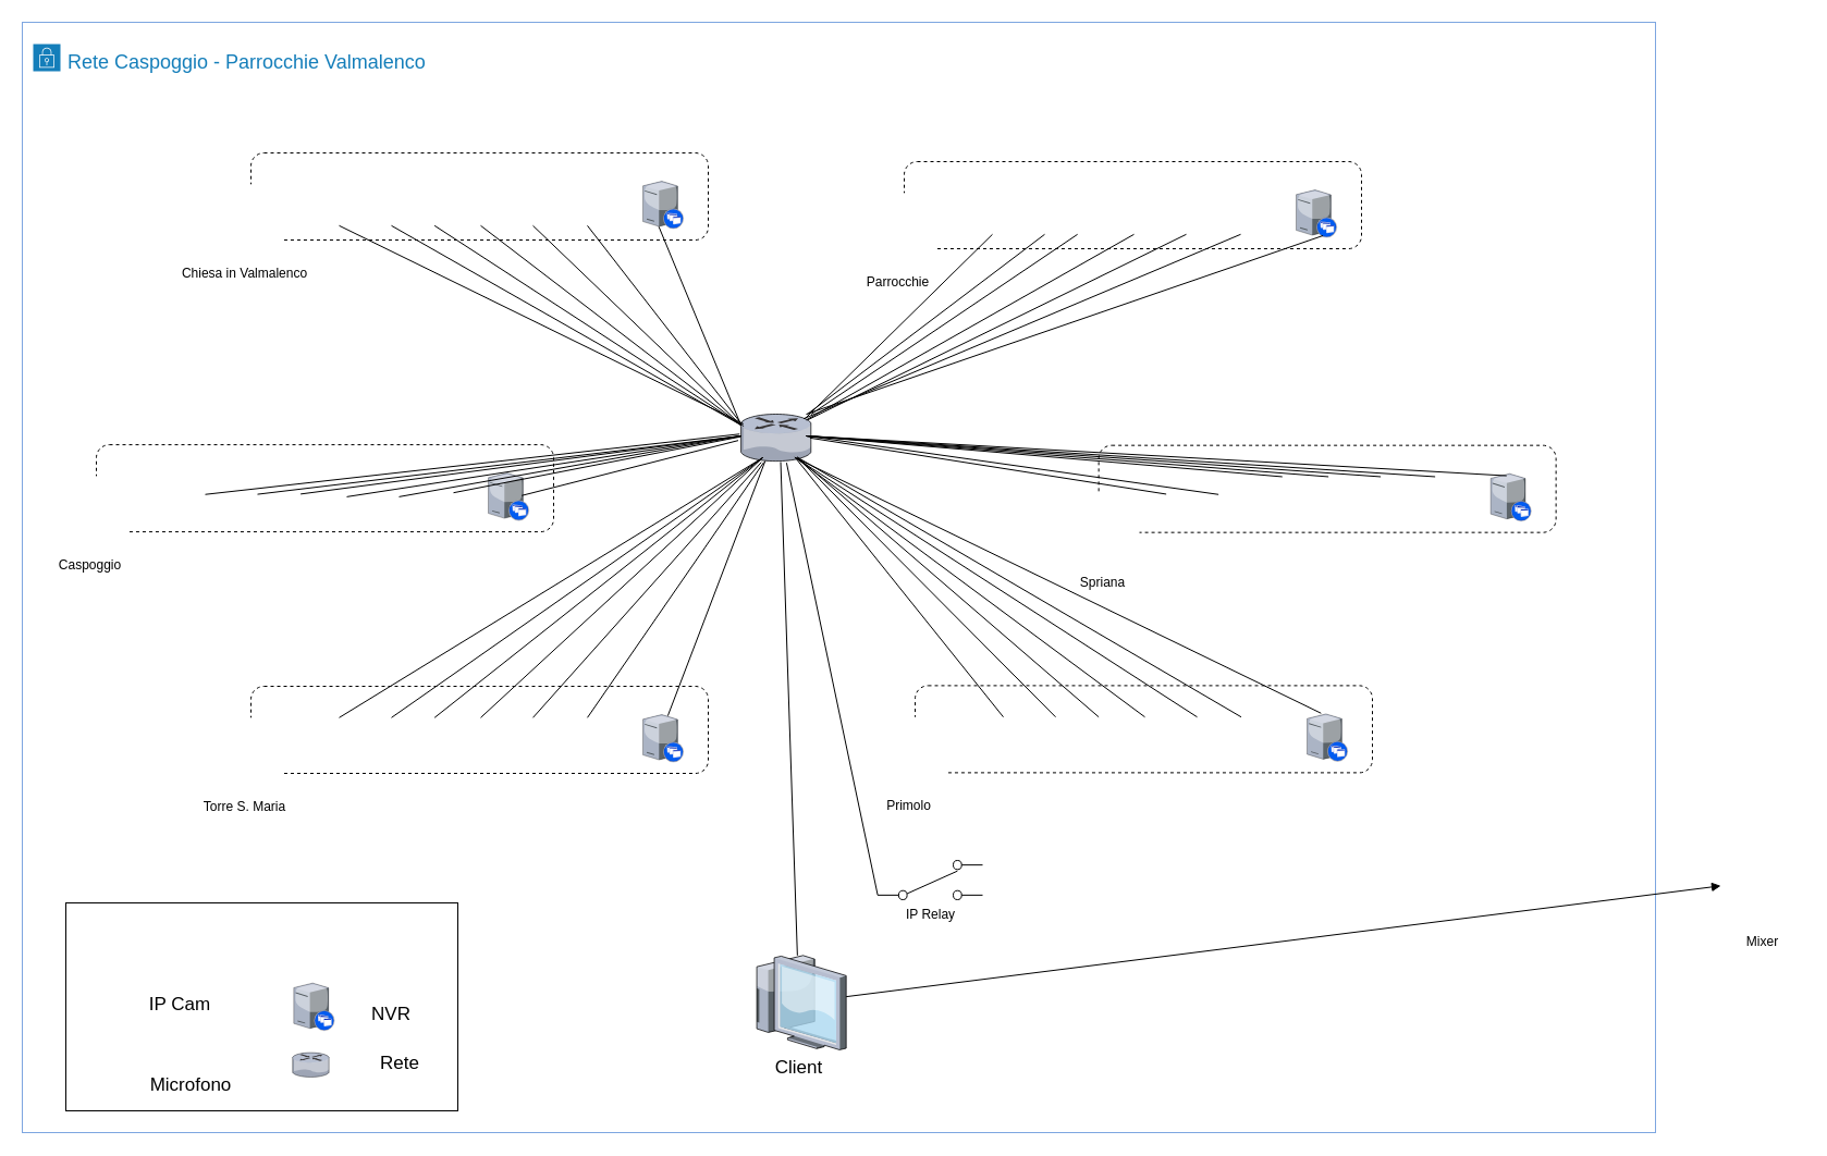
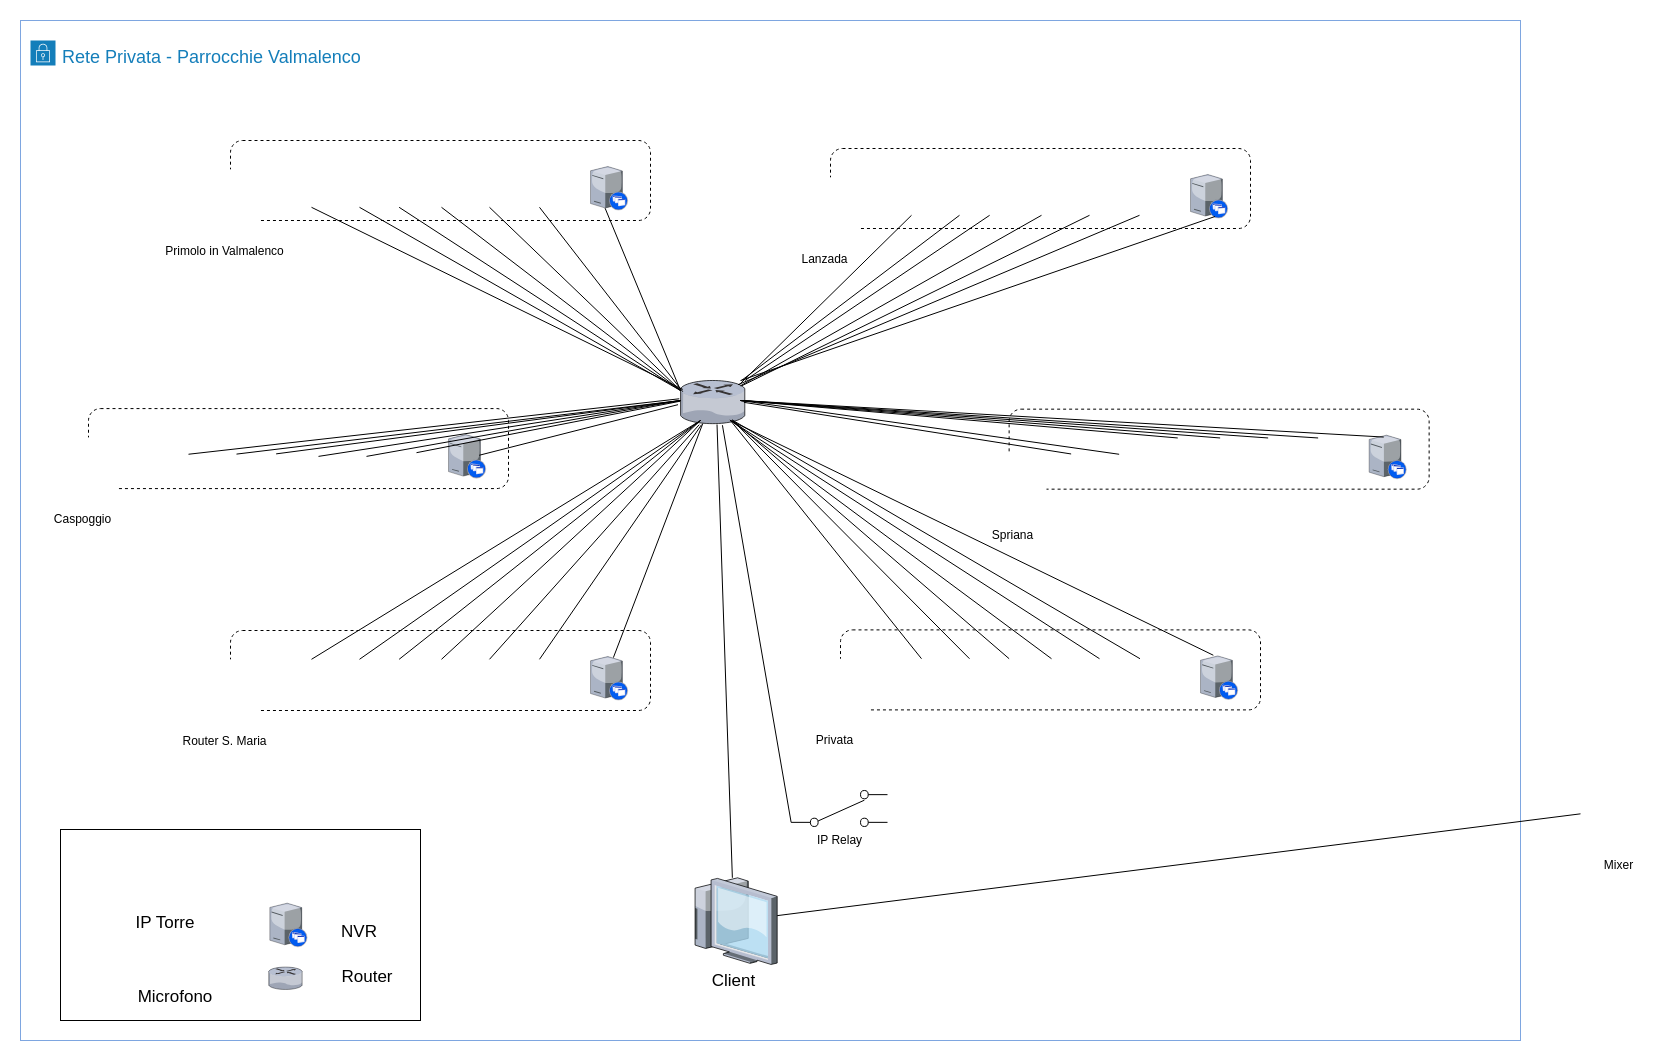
- <mxCell id="3" value="&lt;font style=&quot;font-size: 18px&quot;&gt;Rete Caspoggio - Parrocchie Valmalenco&lt;/font&gt;" style="points=[[0,0],[0.25,0],[0.5,0],[0.75,0],[1,0],[1,0.25],[1,0.5],[1,0.75],[1,1],[0.75,1],[0.5,1],[0.25,1],[0,1],[0,0.75],[0,0.5],[0,0.25]];outlineConnect=0;gradientColor=none;html=1;whiteSpace=wrap;fontSize=12;fontStyle=0;shape=mxgraph.aws4.group;grIcon=mxgraph.aws4.group_security_group;grStroke=0;strokeColor=#147EBA;verticalAlign=top;align=left;spacingLeft=30;fontColor=#147EBA;dashed=0;shadow=0;strokeWidth=2;" parent="1" vertex="1"><mxGeometry x="30" y="40" width="1450" height="990" as="geometry" /></mxCell>
+ <mxCell id="3" value="&lt;font style=&quot;font-size: 18px&quot;&gt;Rete Privata - Parrocchie Valmalenco&lt;/font&gt;" style="points=[[0,0],[0.25,0],[0.5,0],[0.75,0],[1,0],[1,0.25],[1,0.5],[1,0.75],[1,1],[0.75,1],[0.5,1],[0.25,1],[0,1],[0,0.75],[0,0.5],[0,0.25]];outlineConnect=0;gradientColor=none;html=1;whiteSpace=wrap;fontSize=12;fontStyle=0;shape=mxgraph.aws4.group;grIcon=mxgraph.aws4.group_security_group;grStroke=0;strokeColor=#147EBA;verticalAlign=top;align=left;spacingLeft=30;fontColor=#147EBA;dashed=0;shadow=0;strokeWidth=2;" parent="1" vertex="1"><mxGeometry x="30" y="40" width="1450" height="990" as="geometry" /></mxCell>
- <mxCell id="14" value="Chiesa in Valmalenco" style="shape=image;html=1;verticalAlign=top;verticalLabelPosition=bottom;labelBackgroundColor=#ffffff;imageAspect=0;aspect=fixed;image=https://cdn4.iconfinder.com/data/icons/christmas-2434/128/Artboard_39-128.png;imageBackground=#ffffff;" vertex="1" parent="1"><mxGeometry x="190" y="168.81" width="68" height="68" as="geometry" /></mxCell>
+ <mxCell id="14" value="Primolo in Valmalenco" style="shape=image;html=1;verticalAlign=top;verticalLabelPosition=bottom;labelBackgroundColor=#ffffff;imageAspect=0;aspect=fixed;image=https://cdn4.iconfinder.com/data/icons/christmas-2434/128/Artboard_39-128.png;imageBackground=#ffffff;" vertex="1" parent="1"><mxGeometry x="190" y="168.81" width="68" height="68" as="geometry" /></mxCell>
- <mxCell id="31" value="Parrocchie" style="shape=image;html=1;verticalAlign=top;verticalLabelPosition=bottom;labelBackgroundColor=#ffffff;imageAspect=0;aspect=fixed;image=https://cdn4.iconfinder.com/data/icons/christmas-2434/128/Artboard_39-128.png;imageBackground=#ffffff;" vertex="1" parent="1"><mxGeometry x="790" y="176.81" width="68" height="68" as="geometry" /></mxCell>
+ <mxCell id="31" value="Lanzada" style="shape=image;html=1;verticalAlign=top;verticalLabelPosition=bottom;labelBackgroundColor=#ffffff;imageAspect=0;aspect=fixed;image=https://cdn4.iconfinder.com/data/icons/christmas-2434/128/Artboard_39-128.png;imageBackground=#ffffff;" vertex="1" parent="1"><mxGeometry x="790" y="176.81" width="68" height="68" as="geometry" /></mxCell>
- <mxCell id="57" value="Primolo" style="shape=image;html=1;verticalAlign=top;verticalLabelPosition=bottom;labelBackgroundColor=#ffffff;imageAspect=0;aspect=fixed;image=https://cdn4.iconfinder.com/data/icons/christmas-2434/128/Artboard_39-128.png;imageBackground=#ffffff;" vertex="1" parent="1"><mxGeometry x="800" y="658.21" width="68" height="68" as="geometry" /></mxCell>
+ <mxCell id="57" value="Privata" style="shape=image;html=1;verticalAlign=top;verticalLabelPosition=bottom;labelBackgroundColor=#ffffff;imageAspect=0;aspect=fixed;image=https://cdn4.iconfinder.com/data/icons/christmas-2434/128/Artboard_39-128.png;imageBackground=#ffffff;" vertex="1" parent="1"><mxGeometry x="800" y="658.21" width="68" height="68" as="geometry" /></mxCell>
- <mxCell id="66" value="Torre S. Maria" style="shape=image;html=1;verticalAlign=top;verticalLabelPosition=bottom;labelBackgroundColor=#ffffff;imageAspect=0;aspect=fixed;image=https://cdn4.iconfinder.com/data/icons/christmas-2434/128/Artboard_39-128.png;imageBackground=#ffffff;" vertex="1" parent="1"><mxGeometry x="190" y="658.81" width="68" height="68" as="geometry" /></mxCell>
+ <mxCell id="66" value="Router S. Maria" style="shape=image;html=1;verticalAlign=top;verticalLabelPosition=bottom;labelBackgroundColor=#ffffff;imageAspect=0;aspect=fixed;image=https://cdn4.iconfinder.com/data/icons/christmas-2434/128/Artboard_39-128.png;imageBackground=#ffffff;" vertex="1" parent="1"><mxGeometry x="190" y="658.81" width="68" height="68" as="geometry" /></mxCell>
- <mxCell id="120" value="IP Relay" style="pointerEvents=1;verticalLabelPosition=bottom;shadow=0;dashed=0;align=center;html=1;verticalAlign=top;shape=mxgraph.electrical.electro-mechanical.2-way_switch;fillColor=none;" vertex="1" parent="1"><mxGeometry x="805.63" y="790" width="96.37" height="36" as="geometry" /></mxCell>
+ <mxCell id="120" value="IP Relay" style="pointerEvents=1;verticalLabelPosition=bottom;shadow=0;dashed=0;align=center;html=1;verticalAlign=top;shape=mxgraph.electrical.electro-mechanical.2-way_switch;fillColor=none;" vertex="1" parent="1"><mxGeometry x="790.63" y="790" width="96.37" height="36" as="geometry" /></mxCell>
- <mxCell id="119" value="" style="endArrow=block;html=1;entryX=0;entryY=0.5;entryDx=0;entryDy=0;" edge="1" parent="1" source="12" target="113"><mxGeometry width="50" height="50" relative="1" as="geometry"><mxPoint x="741.46" y="780" as="sourcePoint" /><mxPoint x="726.53" y="434.003" as="targetPoint" /></mxGeometry></mxCell>
+ <mxCell id="119" value="" style="endArrow=none;html=1;entryX=0;entryY=0.5;entryDx=0;entryDy=0;" edge="1" parent="1" source="12" target="113"><mxGeometry width="50" height="50" relative="1" as="geometry"><mxPoint x="741.46" y="780" as="sourcePoint" /><mxPoint x="726.53" y="434.003" as="targetPoint" /></mxGeometry></mxCell>
- <mxCell id="6" value="&lt;font style=&quot;font-size: 17px&quot;&gt;IP Cam&lt;/font&gt;" style="text;html=1;strokeColor=none;fillColor=none;align=center;verticalAlign=middle;whiteSpace=wrap;rounded=0;" parent="1" vertex="1"><mxGeometry x="110" y="913.25" width="110" height="20" as="geometry" /></mxCell>
+ <mxCell id="6" value="&lt;font style=&quot;font-size: 17px&quot;&gt;IP Torre&lt;/font&gt;" style="text;html=1;strokeColor=none;fillColor=none;align=center;verticalAlign=middle;whiteSpace=wrap;rounded=0;" parent="1" vertex="1"><mxGeometry x="110" y="913.25" width="110" height="20" as="geometry" /></mxCell>
- <mxCell id="11" value="&lt;font style=&quot;font-size: 17px&quot;&gt;Rete&lt;/font&gt;" style="text;html=1;strokeColor=none;fillColor=none;align=center;verticalAlign=middle;whiteSpace=wrap;rounded=0;" parent="1" vertex="1"><mxGeometry x="312" y="966.56" width="110" height="20" as="geometry" /></mxCell>
+ <mxCell id="11" value="&lt;font style=&quot;font-size: 17px&quot;&gt;Router&lt;/font&gt;" style="text;html=1;strokeColor=none;fillColor=none;align=center;verticalAlign=middle;whiteSpace=wrap;rounded=0;" parent="1" vertex="1"><mxGeometry x="312" y="966.56" width="110" height="20" as="geometry" /></mxCell>
